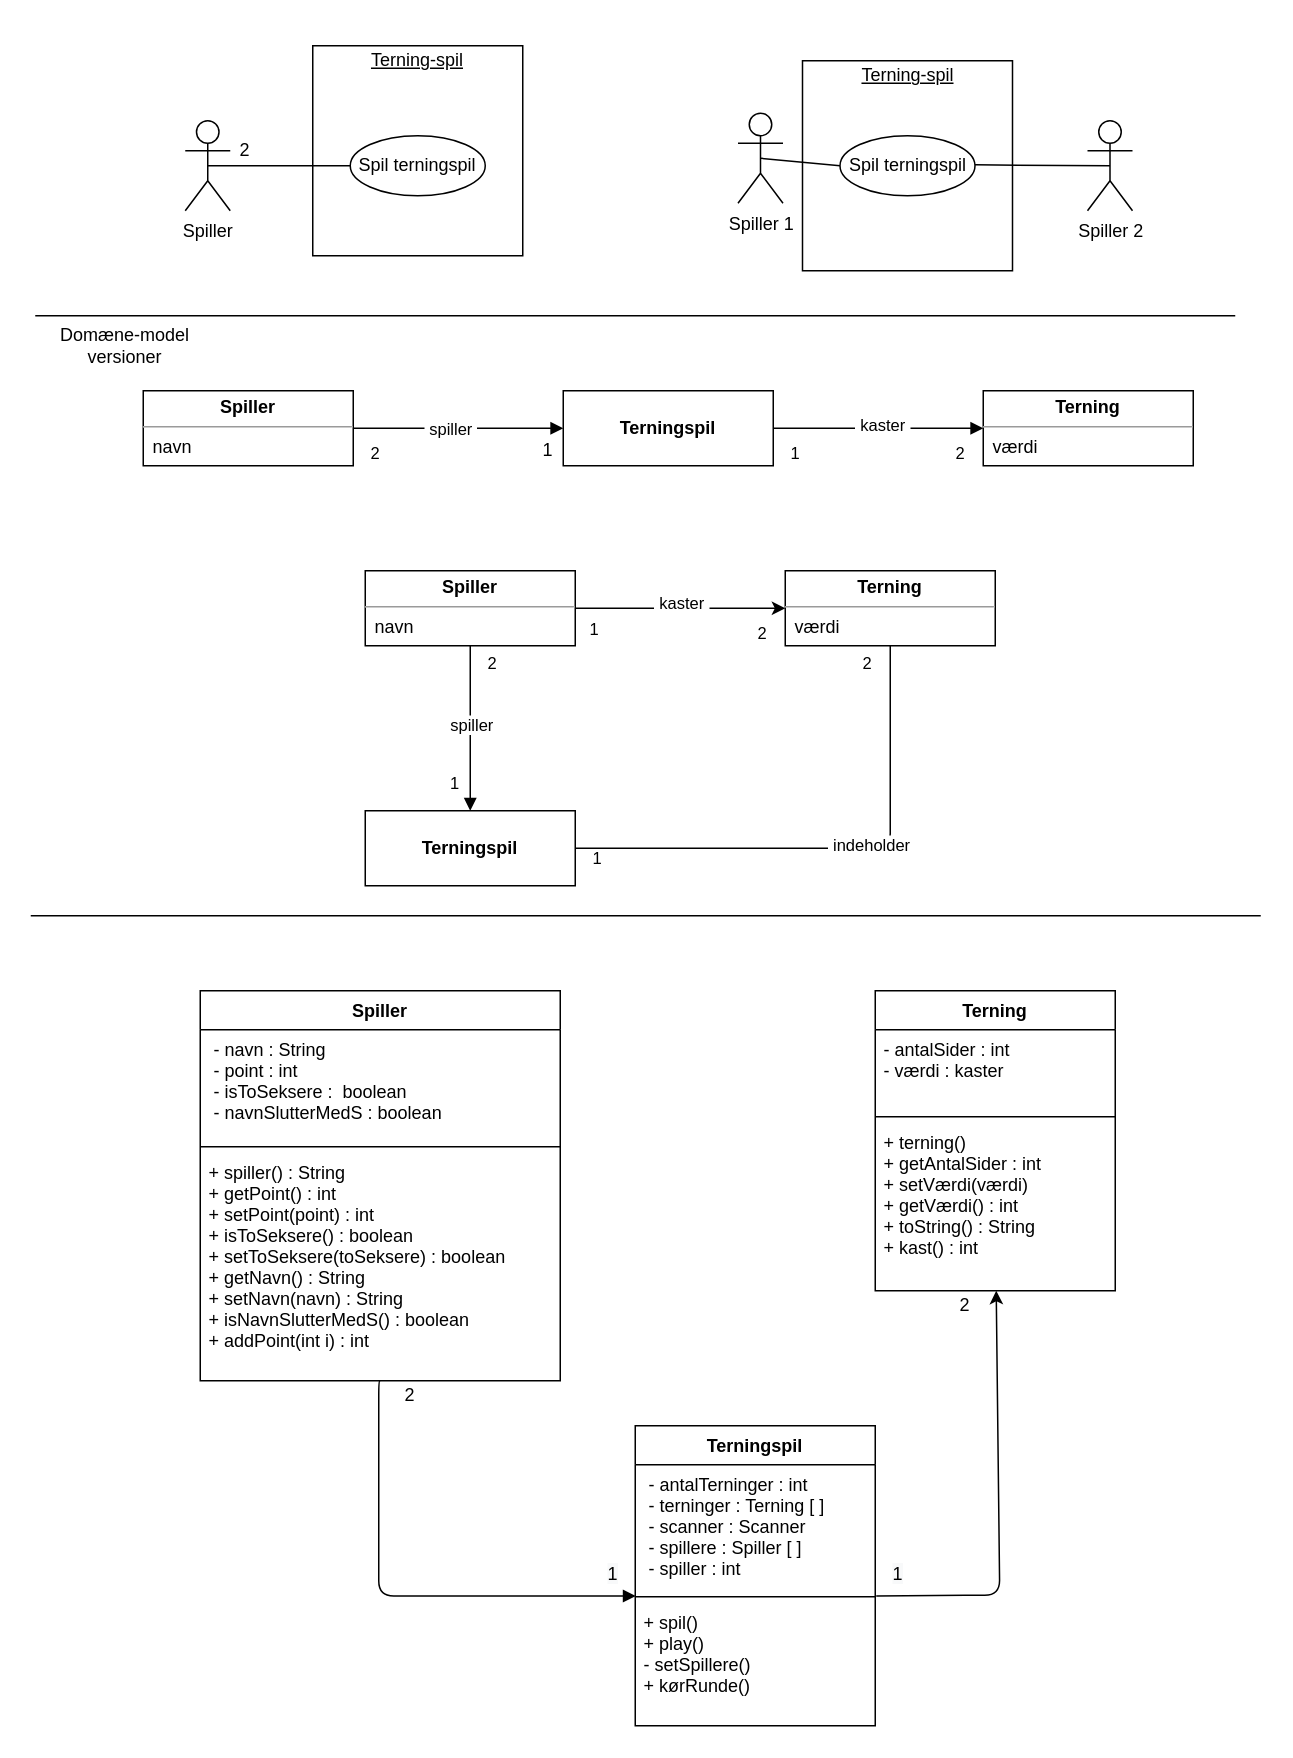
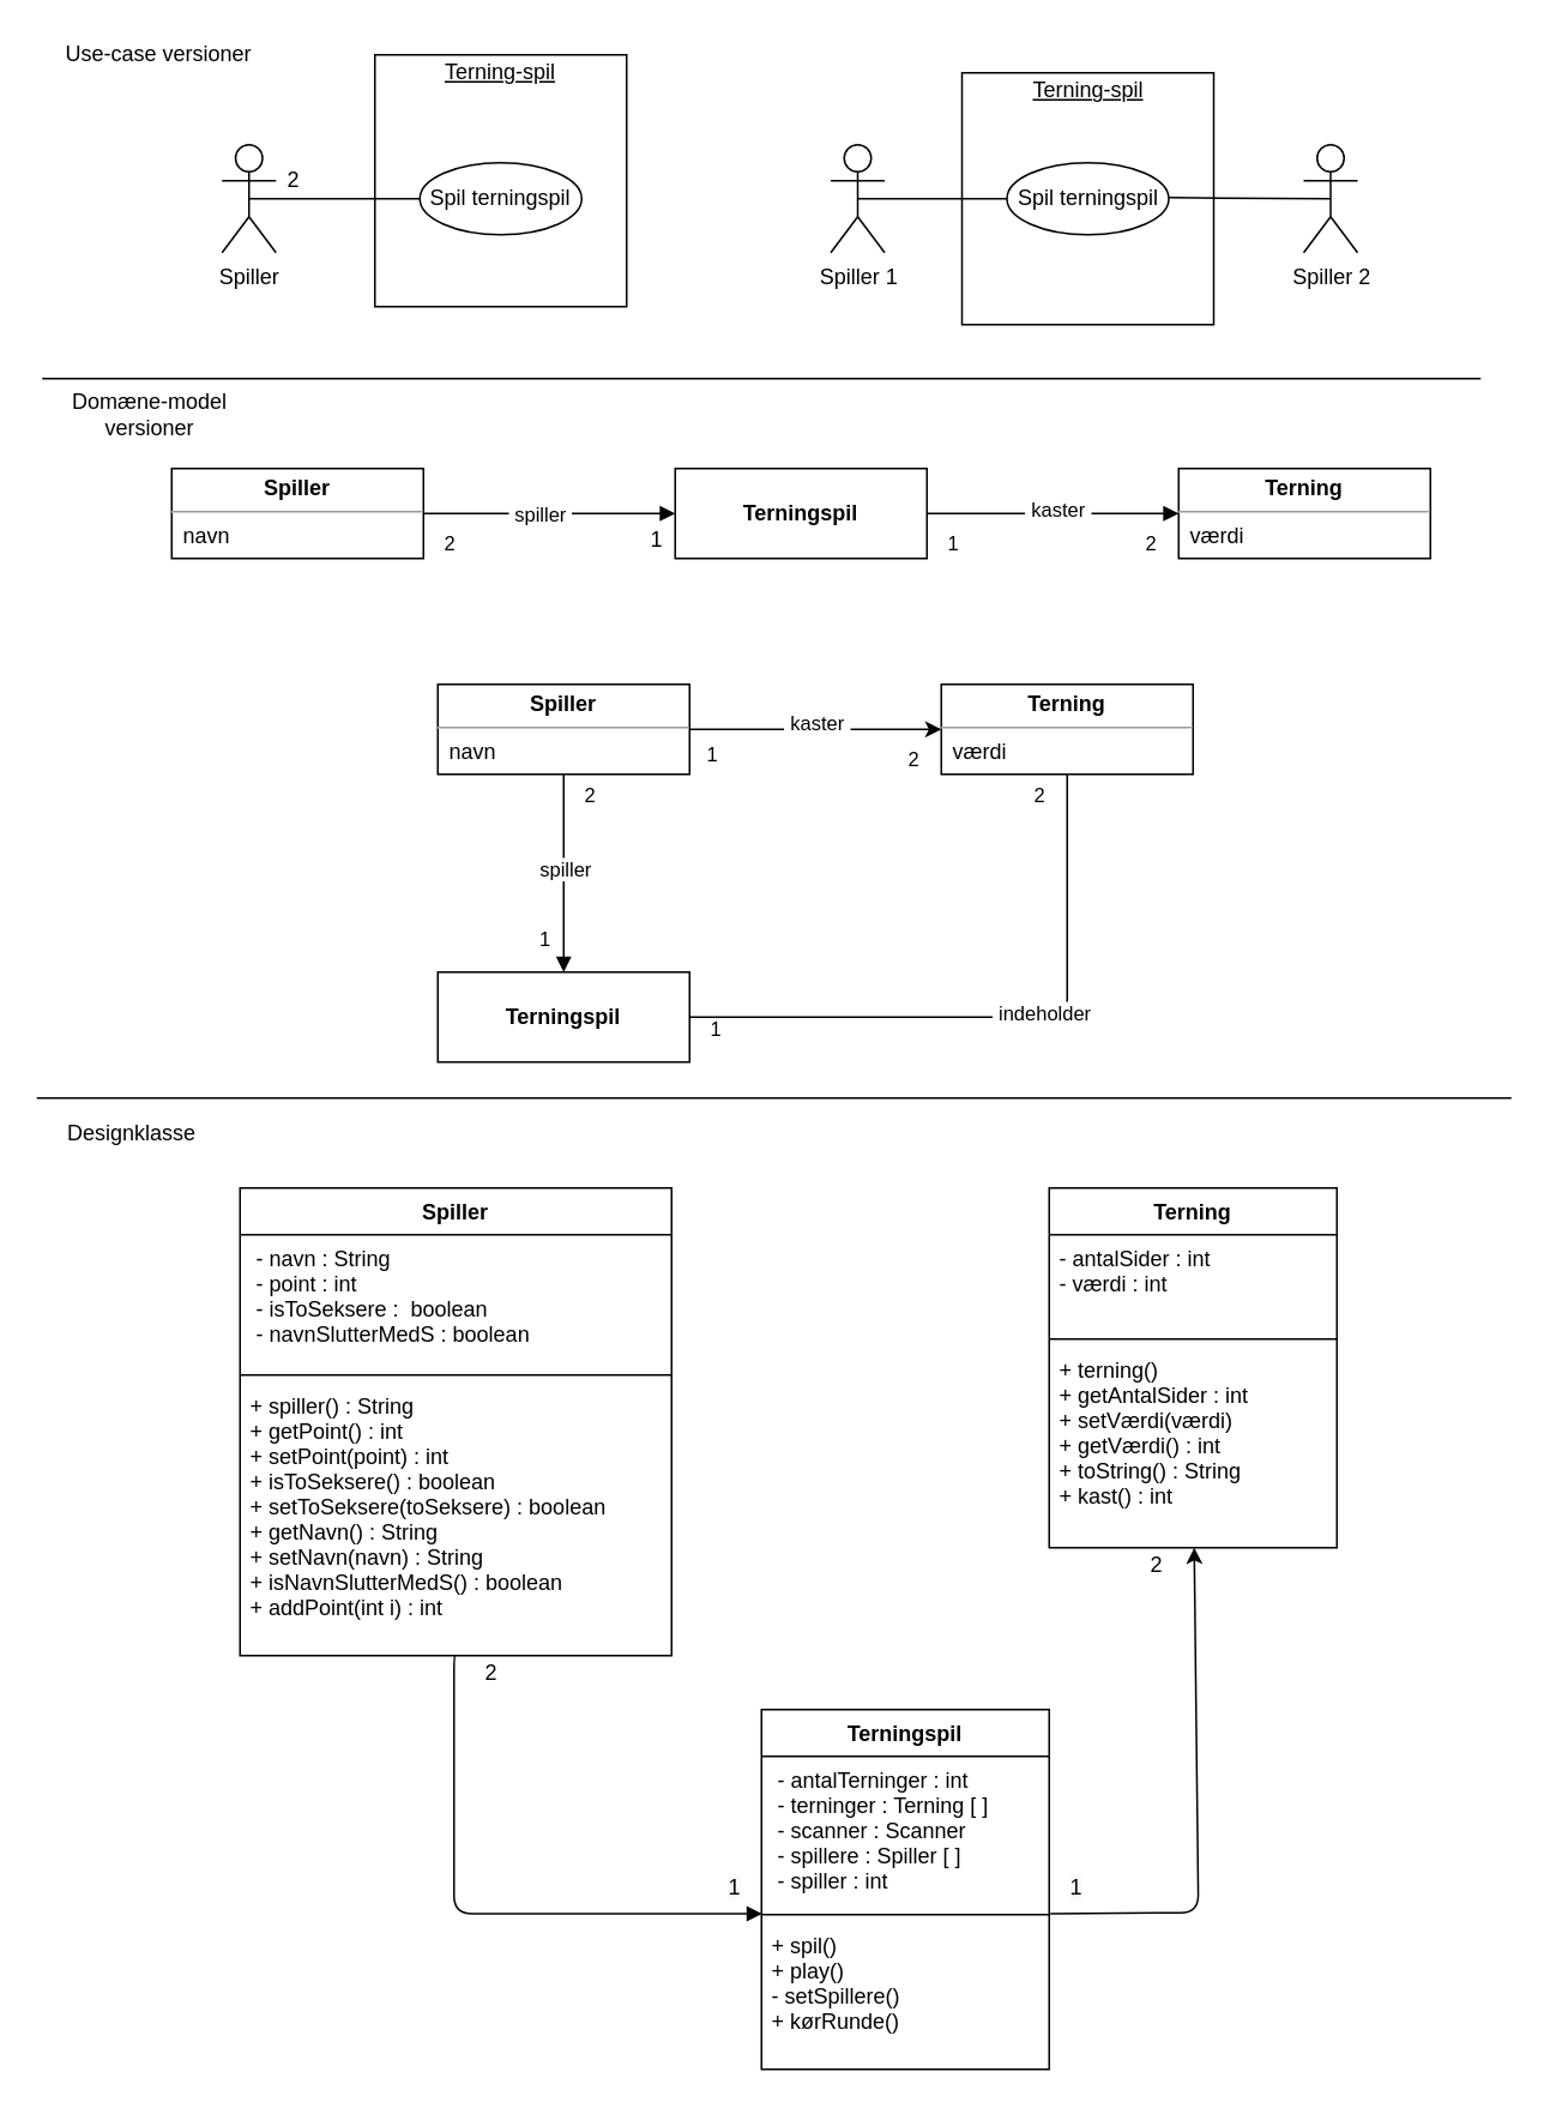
+ <mxCell id="61" value="Use-case versioner" style="text;html=1;strokeColor=none;fillColor=none;align=center;verticalAlign=middle;whiteSpace=wrap;rounded=0;" parent="1" vertex="1"><mxGeometry x="33" y="20" width="110" height="20" as="geometry" /></mxCell>
- <mxCell id="38" value="Spiller 1" style="shape=umlActor;verticalLabelPosition=bottom;verticalAlign=top;html=1;outlineConnect=0;" parent="1" vertex="1"><mxGeometry x="491.5" y="75" width="30" height="60" as="geometry" /></mxCell>
+ <mxCell id="38" value="Spiller 1" style="shape=umlActor;verticalLabelPosition=bottom;verticalAlign=top;html=1;outlineConnect=0;" parent="1" vertex="1"><mxGeometry x="461.5" y="80" width="30" height="60" as="geometry" /></mxCell>
+ <mxCell id="63" value="Designklasse" style="text;html=1;strokeColor=none;fillColor=none;align=center;verticalAlign=middle;whiteSpace=wrap;rounded=0;" parent="1" vertex="1"><mxGeometry x="33" y="620" width="80" height="20" as="geometry" /></mxCell>
- <mxCell id="54" value="- antalSider : int&#10;- værdi : kaster" style="text;strokeColor=none;fillColor=none;align=left;verticalAlign=top;spacingLeft=4;spacingRight=4;overflow=hidden;rotatable=0;points=[[0,0.5],[1,0.5]];portConstraint=eastwest;" parent="53" vertex="1"><mxGeometry y="26" width="160" height="54" as="geometry" /></mxCell>
+ <mxCell id="54" value="- antalSider : int&#10;- værdi : int" style="text;strokeColor=none;fillColor=none;align=left;verticalAlign=top;spacingLeft=4;spacingRight=4;overflow=hidden;rotatable=0;points=[[0,0.5],[1,0.5]];portConstraint=eastwest;" parent="53" vertex="1"><mxGeometry y="26" width="160" height="54" as="geometry" /></mxCell>
